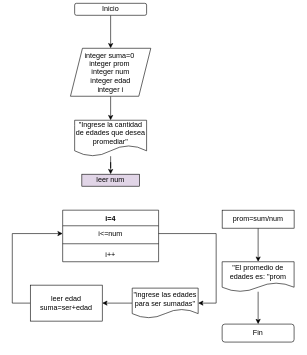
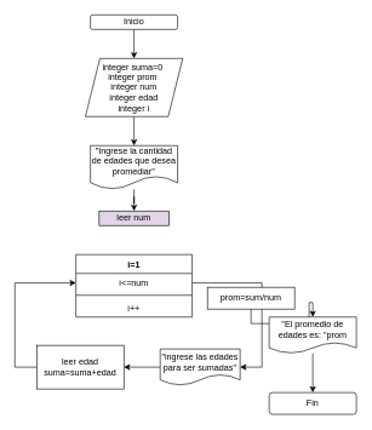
- <mxCell id="3" value="Inicio" style="rounded=1;whiteSpace=wrap;html=1;" vertex="1" parent="1"><mxGeometry x="124" y="5" width="120" height="20" as="geometry" /></mxCell>
+ <mxCell id="3" value="Inicio" style="rounded=1;whiteSpace=wrap;html=1;" vertex="1" parent="1"><mxGeometry x="124" y="20" width="120" height="20" as="geometry" /></mxCell>
- <mxCell id="9" value="i=4" style="swimlane;fontStyle=1;align=center;verticalAlign=top;childLayout=stackLayout;horizontal=1;startSize=26;horizontalStack=0;resizeParent=1;resizeParentMax=0;resizeLast=0;collapsible=1;marginBottom=0;" vertex="1" parent="1"><mxGeometry x="104" y="350" width="160" height="86" as="geometry" /></mxCell>
+ <mxCell id="9" value="i=1" style="swimlane;fontStyle=1;align=center;verticalAlign=top;childLayout=stackLayout;horizontal=1;startSize=26;horizontalStack=0;resizeParent=1;resizeParentMax=0;resizeLast=0;collapsible=1;marginBottom=0;" vertex="1" parent="1"><mxGeometry x="104" y="350" width="160" height="86" as="geometry" /></mxCell>
- <mxCell id="19" value="prom=sum/num" style="rounded=0;whiteSpace=wrap;html=1;" vertex="1" parent="1"><mxGeometry x="370" y="350" width="120" height="30" as="geometry" /></mxCell>
+ <mxCell id="19" value="prom=sum/num" style="rounded=0;whiteSpace=wrap;html=1;" vertex="1" parent="1"><mxGeometry x="285" y="395" width="120" height="30" as="geometry" /></mxCell>
- <mxCell id="17" value="&lt;div&gt;leer edad&lt;/div&gt;&lt;div&gt;suma=ser+edad&lt;/div&gt;" style="rounded=0;whiteSpace=wrap;html=1;" vertex="1" parent="1"><mxGeometry x="50" y="475" width="120" height="60" as="geometry" /></mxCell>
+ <mxCell id="17" value="&lt;div&gt;leer edad&lt;/div&gt;&lt;div&gt;suma=suma+edad&lt;/div&gt;" style="rounded=0;whiteSpace=wrap;html=1;" vertex="1" parent="1"><mxGeometry x="50" y="475" width="120" height="60" as="geometry" /></mxCell>
